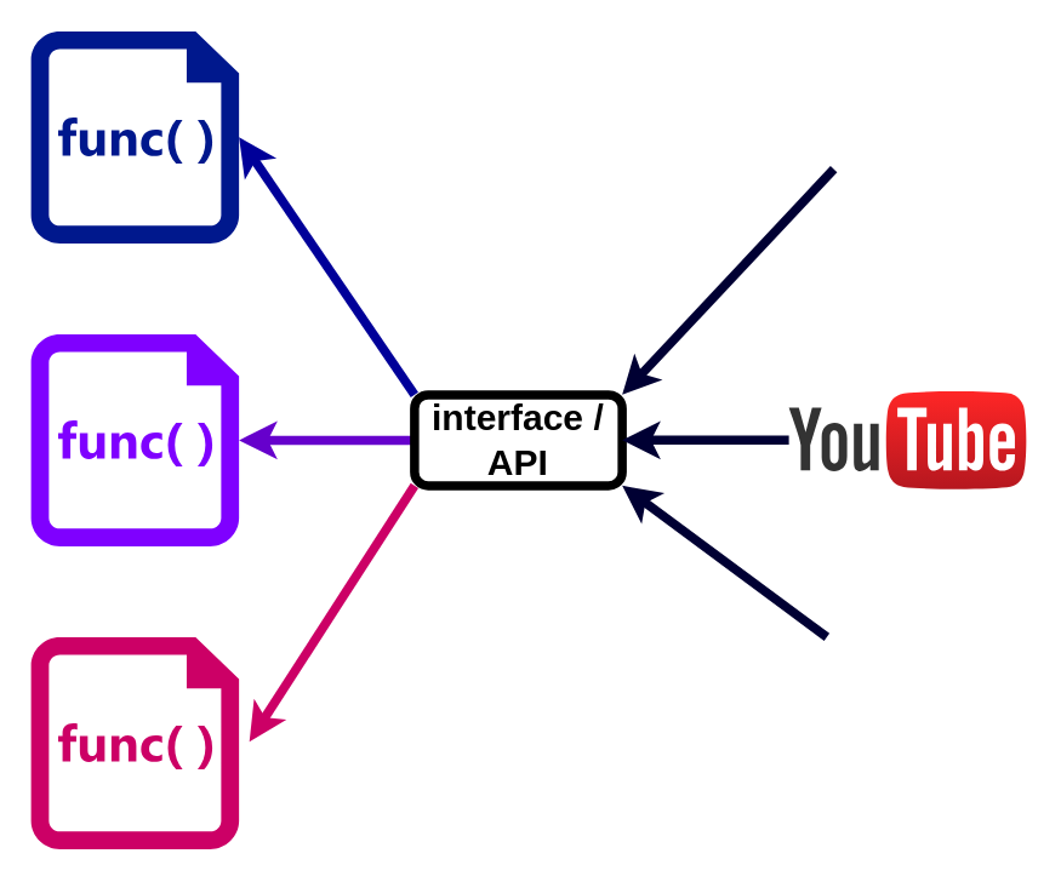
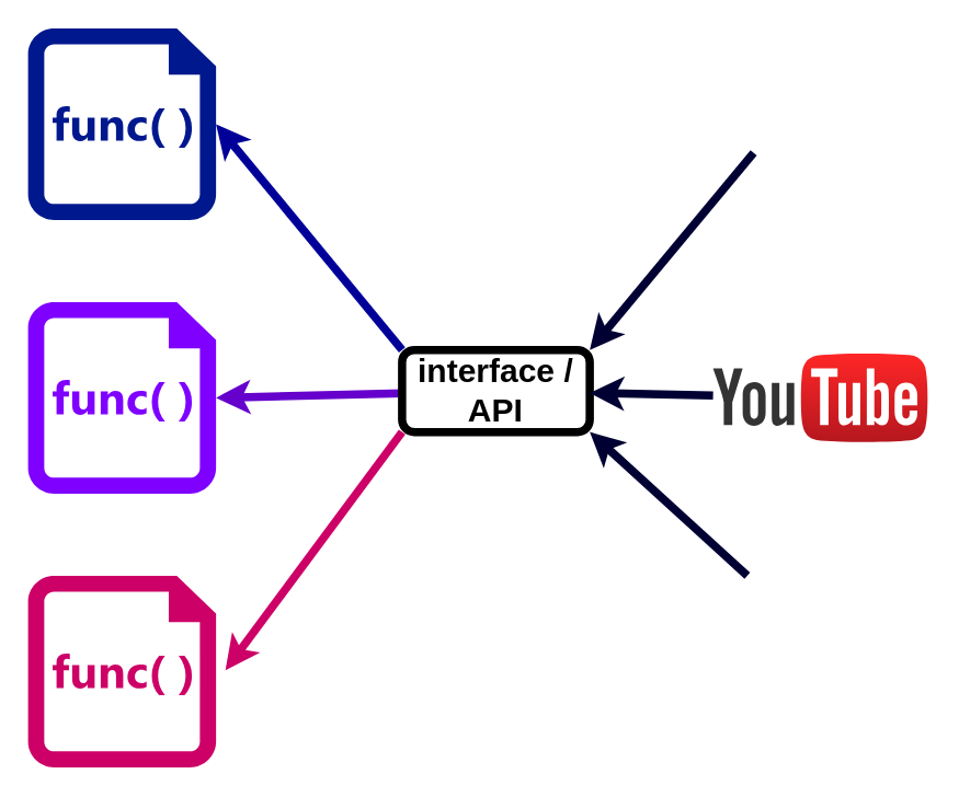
- <mxCell id="8" value="&lt;b&gt;&lt;font style=&quot;font-size: 24px;&quot;&gt;interface / API&lt;br&gt;&lt;/font&gt;&lt;/b&gt;" style="rounded=1;whiteSpace=wrap;html=1;fillColor=#FFFFFF;gradientColor=none;strokeWidth=6;" vertex="1" parent="1"><mxGeometry x="273" y="260" width="137" height="60" as="geometry" /></mxCell>
+ <mxCell id="8" value="&lt;b&gt;&lt;font style=&quot;font-size: 24px;&quot;&gt;interface / API&lt;br&gt;&lt;/font&gt;&lt;/b&gt;" style="rounded=1;whiteSpace=wrap;html=1;fillColor=#FFFFFF;gradientColor=none;strokeWidth=6;" vertex="1" parent="1"><mxGeometry x="293" y="255" width="137" height="60" as="geometry" /></mxCell>
